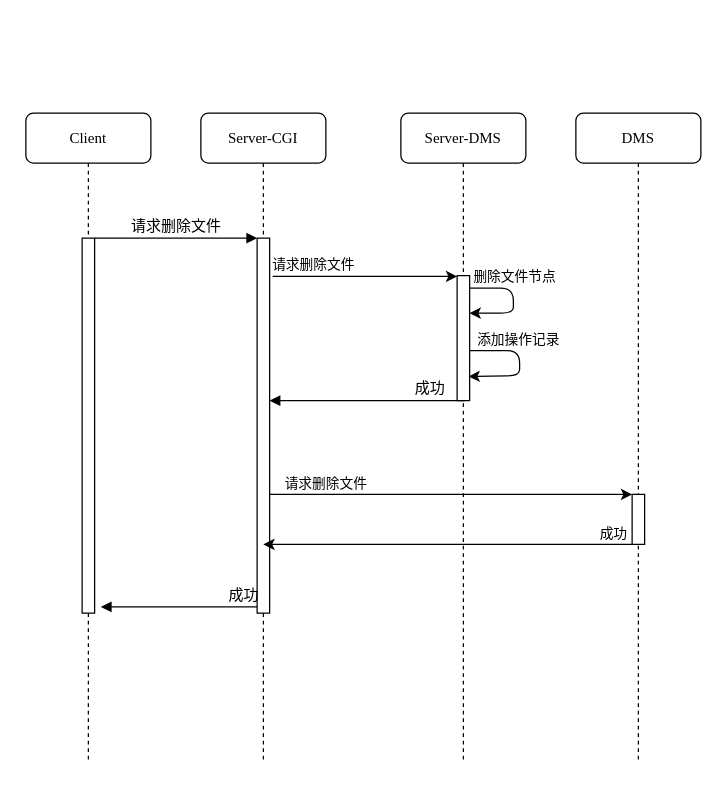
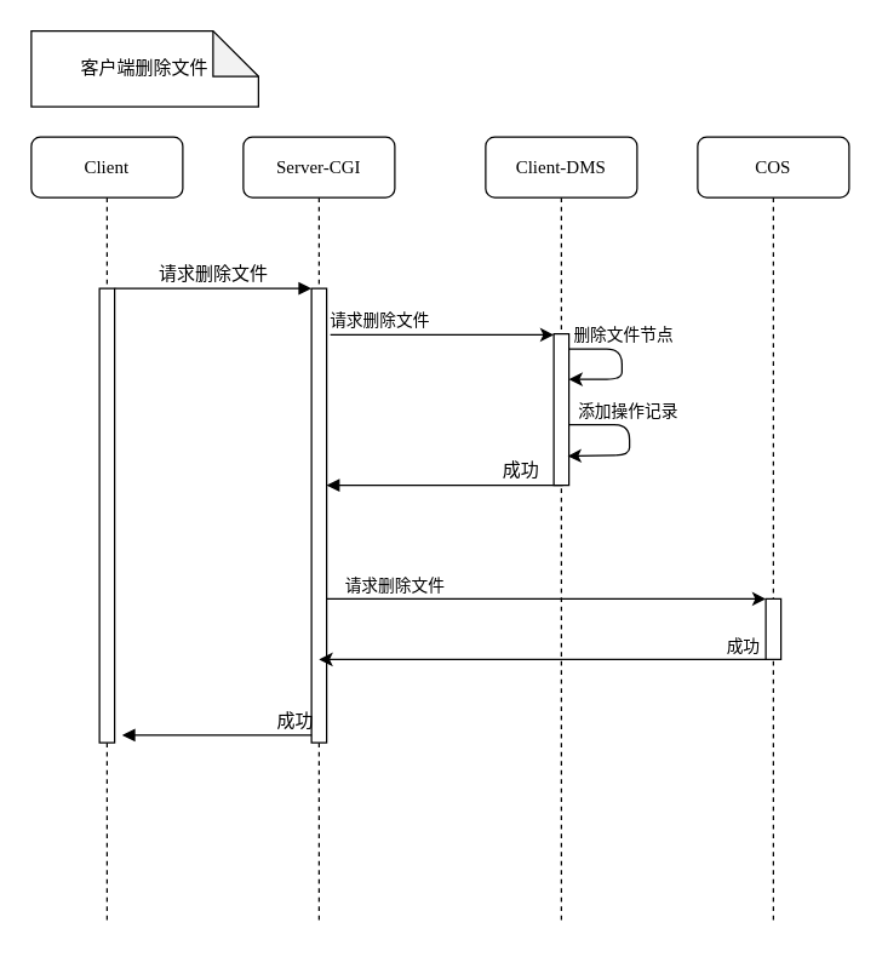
+ <mxCell id="14" value="客户端删除文件" style="shape=note;whiteSpace=wrap;html=1;backgroundOutline=1;darkOpacity=0.05;" parent="1" vertex="1"><mxGeometry x="20" y="20" width="150" height="50" as="geometry" /></mxCell>
- <mxCell id="4" value="Server-DMS" style="shape=umlLifeline;perimeter=lifelinePerimeter;whiteSpace=wrap;html=1;container=1;collapsible=0;recursiveResize=0;outlineConnect=0;rounded=1;shadow=0;comic=0;labelBackgroundColor=none;strokeWidth=1;fontFamily=Verdana;fontSize=12;align=center;" parent="1" vertex="1"><mxGeometry x="320" y="90" width="100" height="520" as="geometry" /></mxCell>
+ <mxCell id="4" value="Client-DMS" style="shape=umlLifeline;perimeter=lifelinePerimeter;whiteSpace=wrap;html=1;container=1;collapsible=0;recursiveResize=0;outlineConnect=0;rounded=1;shadow=0;comic=0;labelBackgroundColor=none;strokeWidth=1;fontFamily=Verdana;fontSize=12;align=center;" parent="1" vertex="1"><mxGeometry x="320" y="90" width="100" height="520" as="geometry" /></mxCell>
- <mxCell id="8" value="DMS" style="shape=umlLifeline;perimeter=lifelinePerimeter;whiteSpace=wrap;html=1;container=1;collapsible=0;recursiveResize=0;outlineConnect=0;rounded=1;shadow=0;comic=0;labelBackgroundColor=none;strokeWidth=1;fontFamily=Verdana;fontSize=12;align=center;" parent="1" vertex="1"><mxGeometry x="460" y="90" width="100" height="520" as="geometry" /></mxCell>
+ <mxCell id="8" value="COS" style="shape=umlLifeline;perimeter=lifelinePerimeter;whiteSpace=wrap;html=1;container=1;collapsible=0;recursiveResize=0;outlineConnect=0;rounded=1;shadow=0;comic=0;labelBackgroundColor=none;strokeWidth=1;fontFamily=Verdana;fontSize=12;align=center;" parent="1" vertex="1"><mxGeometry x="460" y="90" width="100" height="520" as="geometry" /></mxCell>
